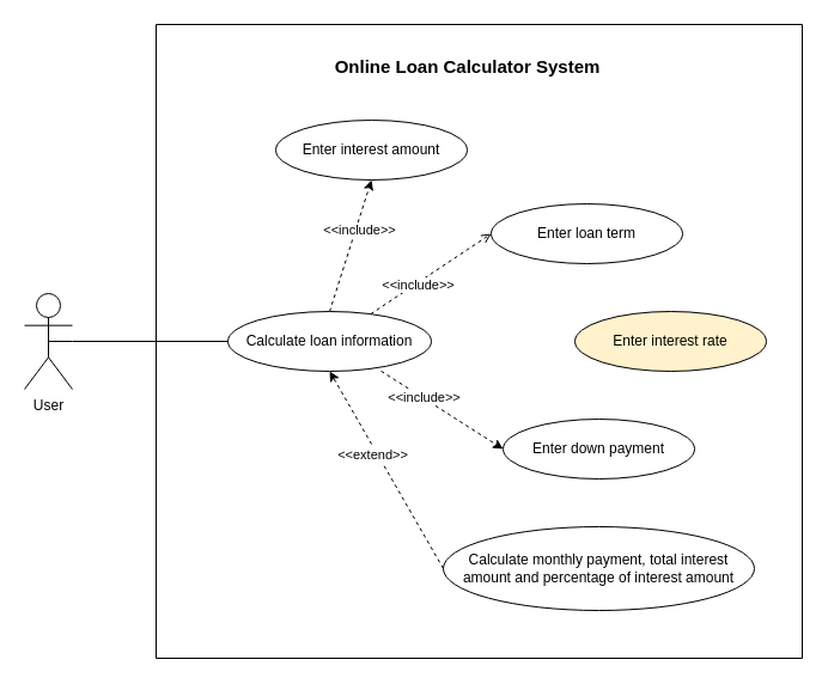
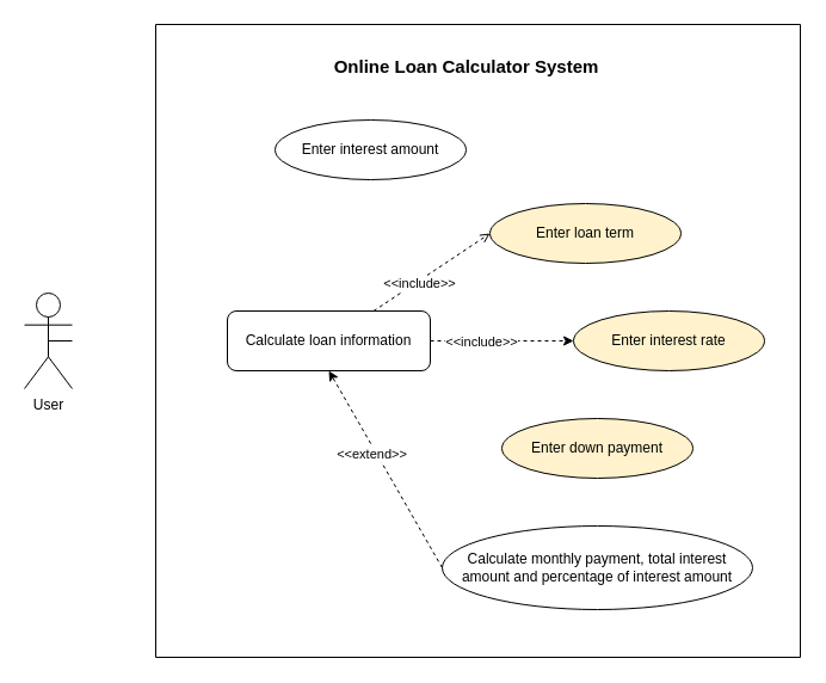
- <mxCell id="6" value="Enter loan term" style="ellipse;whiteSpace=wrap;html=1;" vertex="1" parent="2"><mxGeometry x="280" y="150" width="160" height="50" as="geometry" /></mxCell>
+ <mxCell id="6" value="Enter loan term" style="ellipse;whiteSpace=wrap;html=1;fillColor=#fff2cc;" vertex="1" parent="2"><mxGeometry x="280" y="150" width="160" height="50" as="geometry" /></mxCell>
- <mxCell id="9" style="rounded=0;orthogonalLoop=1;jettySize=auto;html=1;entryX=0.5;entryY=1;entryDx=0;entryDy=0;dashed=1;exitX=0.5;exitY=0;exitDx=0;exitDy=0;" edge="1" parent="2" source="17" target="5"><mxGeometry relative="1" as="geometry" /></mxCell>
- <mxCell id="10" value="&amp;lt;&amp;lt;include&amp;gt;&amp;gt;" style="edgeLabel;html=1;align=center;verticalAlign=middle;resizable=0;points=[];" vertex="1" connectable="0" parent="9"><mxGeometry x="0.258" y="-2" relative="1" as="geometry"><mxPoint as="offset" /></mxGeometry></mxCell>
- <mxCell id="21" style="edgeStyle=none;rounded=0;orthogonalLoop=1;jettySize=auto;html=1;endArrow=none;endFill=0;" edge="1" parent="1" source="20" target="17"><mxGeometry relative="1" as="geometry" /></mxCell>
- <mxCell id="17" value="Calculate loan information" style="ellipse;whiteSpace=wrap;html=1;" vertex="1" parent="2"><mxGeometry x="60" y="240" width="170" height="50" as="geometry" /></mxCell>
+ <mxCell id="17" value="Calculate loan information" style="whiteSpace=wrap;html=1;rounded=1;" vertex="1" parent="2"><mxGeometry x="60" y="240" width="170" height="50" as="geometry" /></mxCell>
+ <mxCell id="13" style="rounded=0;orthogonalLoop=1;jettySize=auto;html=1;exitX=1;exitY=0.5;exitDx=0;exitDy=0;dashed=1;" edge="1" parent="2" source="17" target="4"><mxGeometry relative="1" as="geometry" /></mxCell>
+ <mxCell id="14" value="&amp;lt;&amp;lt;include&amp;gt;&amp;gt;" style="edgeLabel;html=1;align=center;verticalAlign=middle;resizable=0;points=[];" vertex="1" connectable="0" parent="13"><mxGeometry x="-0.304" relative="1" as="geometry"><mxPoint as="offset" /></mxGeometry></mxCell>
- <mxCell id="15" style="rounded=0;orthogonalLoop=1;jettySize=auto;html=1;exitX=0.753;exitY=0.996;exitDx=0;exitDy=0;entryX=0;entryY=0.5;entryDx=0;entryDy=0;dashed=1;exitPerimeter=0;" edge="1" parent="2" source="17" target="7"><mxGeometry relative="1" as="geometry" /></mxCell>
- <mxCell id="16" value="&amp;lt;&amp;lt;include&amp;gt;&amp;gt;" style="edgeLabel;html=1;align=center;verticalAlign=middle;resizable=0;points=[];" vertex="1" connectable="0" parent="15"><mxGeometry x="-0.31" y="1" relative="1" as="geometry"><mxPoint as="offset" /></mxGeometry></mxCell>
- <mxCell id="7" value="Enter down payment" style="ellipse;whiteSpace=wrap;html=1;" vertex="1" parent="2"><mxGeometry x="290" y="330" width="160" height="50" as="geometry" /></mxCell>
+ <mxCell id="7" value="Enter down payment" style="ellipse;whiteSpace=wrap;html=1;fillColor=#fff2cc;" vertex="1" parent="2"><mxGeometry x="290" y="330" width="160" height="50" as="geometry" /></mxCell>
